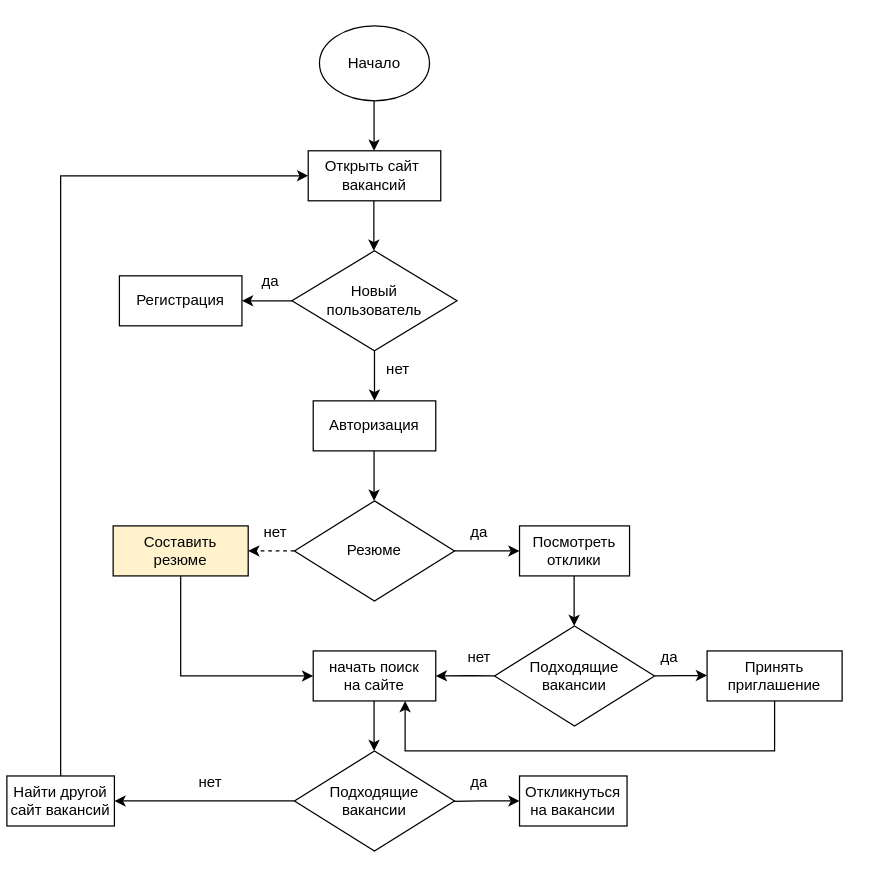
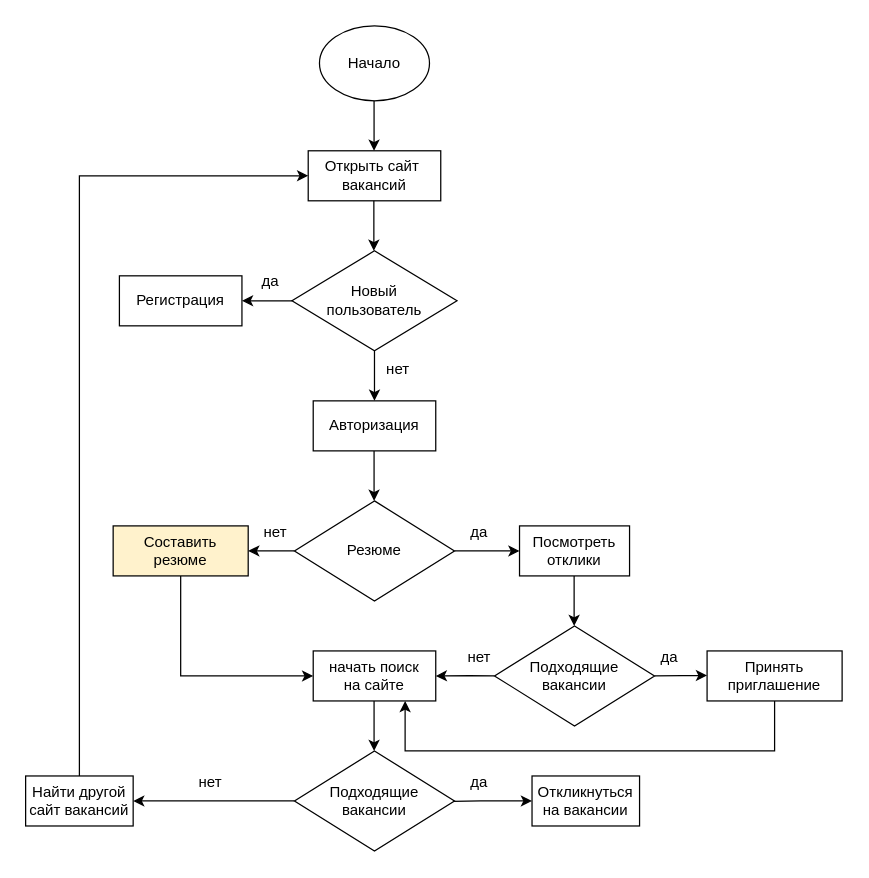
- <mxCell id="12" value="" style="endArrow=classic;html=1;rounded=0;entryX=1;entryY=0.5;entryDx=0;entryDy=0;exitX=0;exitY=0.5;exitDx=0;exitDy=0;dashed=1;" edge="1" parent="1" source="4" target="11"><mxGeometry width="50" height="50" relative="1" as="geometry"><mxPoint x="498" y="190" as="sourcePoint" /><mxPoint x="498" y="230" as="targetPoint" /></mxGeometry></mxCell>
+ <mxCell id="12" value="" style="endArrow=classic;html=1;rounded=0;entryX=1;entryY=0.5;entryDx=0;entryDy=0;exitX=0;exitY=0.5;exitDx=0;exitDy=0;" edge="1" parent="1" source="4" target="11"><mxGeometry width="50" height="50" relative="1" as="geometry"><mxPoint x="498" y="190" as="sourcePoint" /><mxPoint x="498" y="230" as="targetPoint" /></mxGeometry></mxCell>
- <mxCell id="38" value="&lt;font style=&quot;font-size: 12px;&quot;&gt;Найти другой&lt;br&gt;сайт вакансий&lt;br&gt;&lt;/font&gt;" style="rounded=0;whiteSpace=wrap;html=1;" vertex="1" parent="1"><mxGeometry x="5" y="620" width="86" height="40" as="geometry" /></mxCell>
+ <mxCell id="38" value="&lt;font style=&quot;font-size: 12px;&quot;&gt;Найти другой&lt;br&gt;сайт вакансий&lt;br&gt;&lt;/font&gt;" style="rounded=0;whiteSpace=wrap;html=1;" vertex="1" parent="1"><mxGeometry x="20" y="620" width="86" height="40" as="geometry" /></mxCell>
- <mxCell id="32" value="&lt;font style=&quot;font-size: 12px;&quot;&gt;Откликнуться&lt;br&gt;на вакансии&lt;br&gt;&lt;/font&gt;" style="rounded=0;whiteSpace=wrap;html=1;" vertex="1" parent="1"><mxGeometry x="415" y="620" width="86" height="40" as="geometry" /></mxCell>
+ <mxCell id="32" value="&lt;font style=&quot;font-size: 12px;&quot;&gt;Откликнуться&lt;br&gt;на вакансии&lt;br&gt;&lt;/font&gt;" style="rounded=0;whiteSpace=wrap;html=1;" vertex="1" parent="1"><mxGeometry x="425" y="620" width="86" height="40" as="geometry" /></mxCell>
